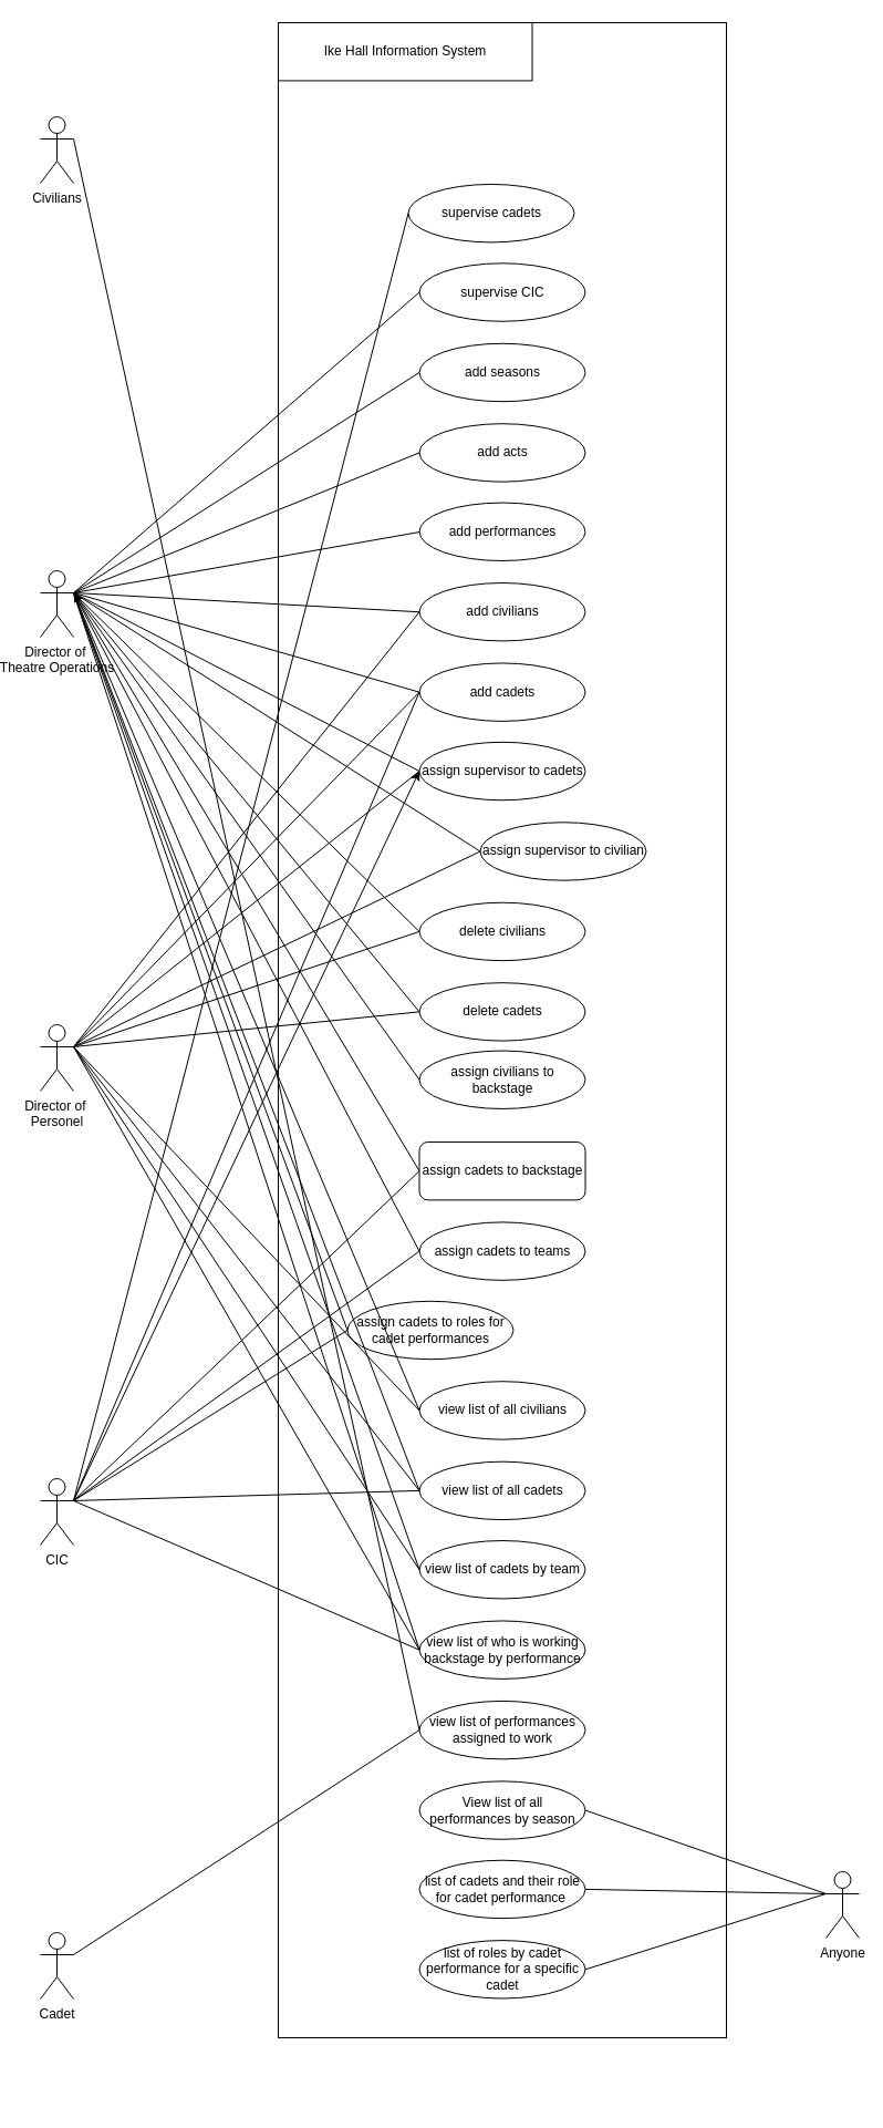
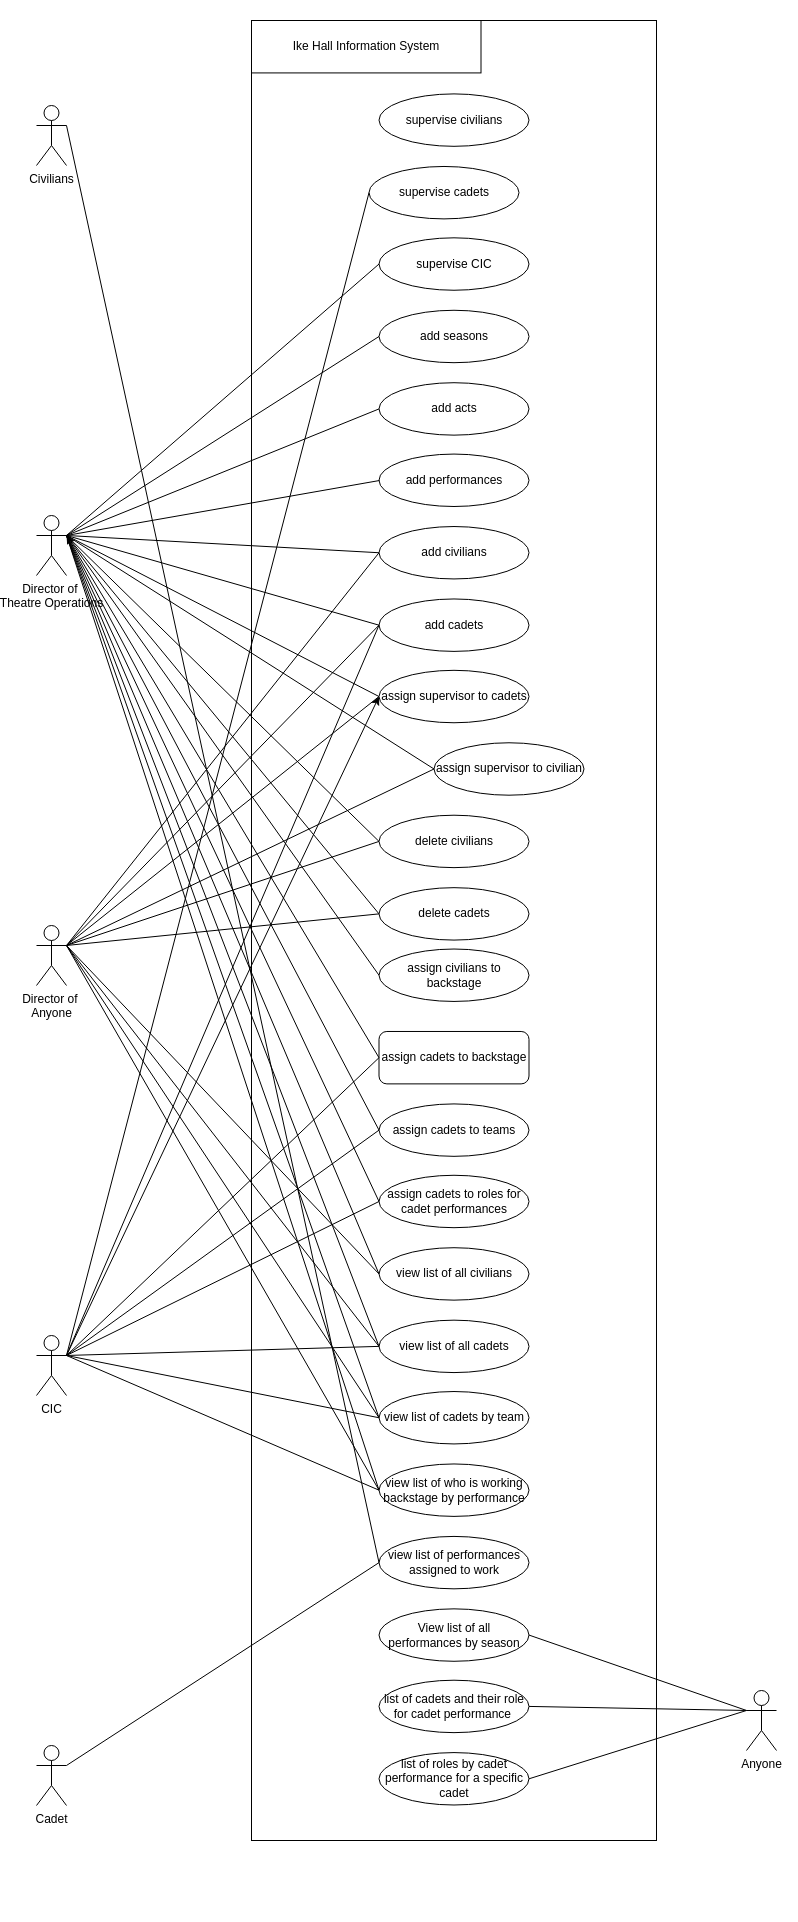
+ <mxCell id="5" value="supervise civilians" style="ellipse;whiteSpace=wrap;html=1;" parent="2" vertex="1"><mxGeometry x="127.5" y="73.393" width="150" height="52.424" as="geometry" /></mxCell>
- <mxCell id="37" value="Director of&amp;nbsp;&lt;div&gt;Personel&lt;/div&gt;" style="shape=umlActor;verticalLabelPosition=bottom;verticalAlign=top;html=1;outlineConnect=0;" vertex="1" parent="1"><mxGeometry x="20" y="925" width="30" height="60" as="geometry" /></mxCell>
+ <mxCell id="37" value="Director of&amp;nbsp;&lt;div&gt;Anyone&lt;/div&gt;" style="shape=umlActor;verticalLabelPosition=bottom;verticalAlign=top;html=1;outlineConnect=0;" vertex="1" parent="1"><mxGeometry x="20" y="925" width="30" height="60" as="geometry" /></mxCell>
- <mxCell id="22" value="assign cadets to roles for&lt;div&gt;cadet performances&lt;/div&gt;" style="ellipse;whiteSpace=wrap;html=1;" vertex="1" parent="2"><mxGeometry x="62.5" y="1154.775" width="150" height="52.424" as="geometry" /></mxCell>
+ <mxCell id="22" value="assign cadets to roles for&lt;div&gt;cadet performances&lt;/div&gt;" style="ellipse;whiteSpace=wrap;html=1;" vertex="1" parent="2"><mxGeometry x="127.5" y="1154.775" width="150" height="52.424" as="geometry" /></mxCell>
+ <mxCell id="72" value="" style="endArrow=none;html=1;rounded=0;entryX=0;entryY=0.5;entryDx=0;entryDy=0;exitX=1;exitY=0.333;exitDx=0;exitDy=0;exitPerimeter=0;" edge="1" parent="1" source="35" target="23"><mxGeometry width="50" height="50" relative="1" as="geometry"><mxPoint x="-110" y="1593" as="sourcePoint" /><mxPoint x="73" y="1530" as="targetPoint" /></mxGeometry></mxCell>
